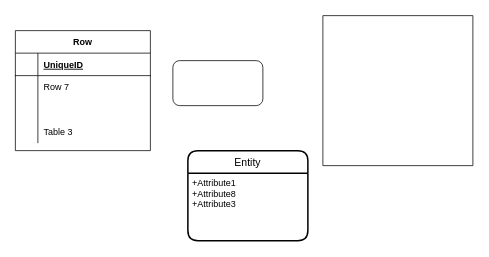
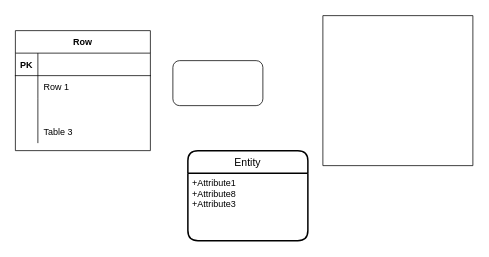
+ <mxCell id="6" value="PK" style="shape=partialRectangle;connectable=0;fillColor=none;top=0;left=0;bottom=0;right=0;fontStyle=1;overflow=hidden;" vertex="1" parent="5"><mxGeometry width="30" height="30" as="geometry" /></mxCell>
- <mxCell id="7" value="UniqueID" style="shape=partialRectangle;connectable=0;fillColor=none;top=0;left=0;bottom=0;right=0;align=left;spacingLeft=6;fontStyle=5;overflow=hidden;" vertex="1" parent="5"><mxGeometry x="30" width="150" height="30" as="geometry" /></mxCell>
- <mxCell id="10" value="Row 7" style="shape=partialRectangle;connectable=0;fillColor=none;top=0;left=0;bottom=0;right=0;align=left;spacingLeft=6;overflow=hidden;" vertex="1" parent="8"><mxGeometry x="30" width="150" height="30" as="geometry" /></mxCell>
+ <mxCell id="10" value="Row 1" style="shape=partialRectangle;connectable=0;fillColor=none;top=0;left=0;bottom=0;right=0;align=left;spacingLeft=6;overflow=hidden;" vertex="1" parent="8"><mxGeometry x="30" width="150" height="30" as="geometry" /></mxCell>
